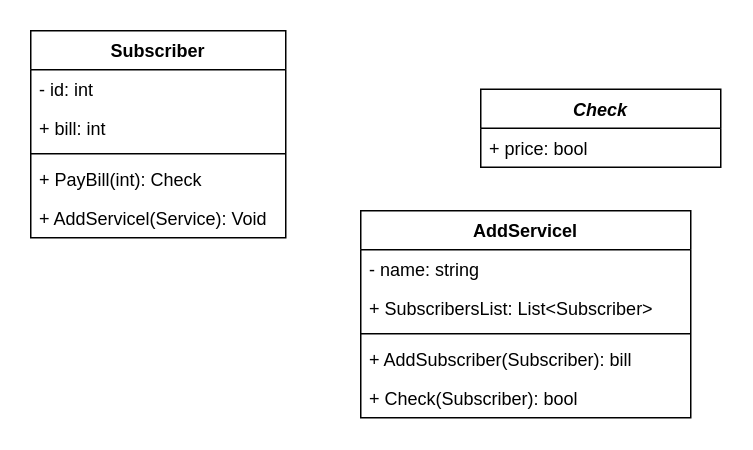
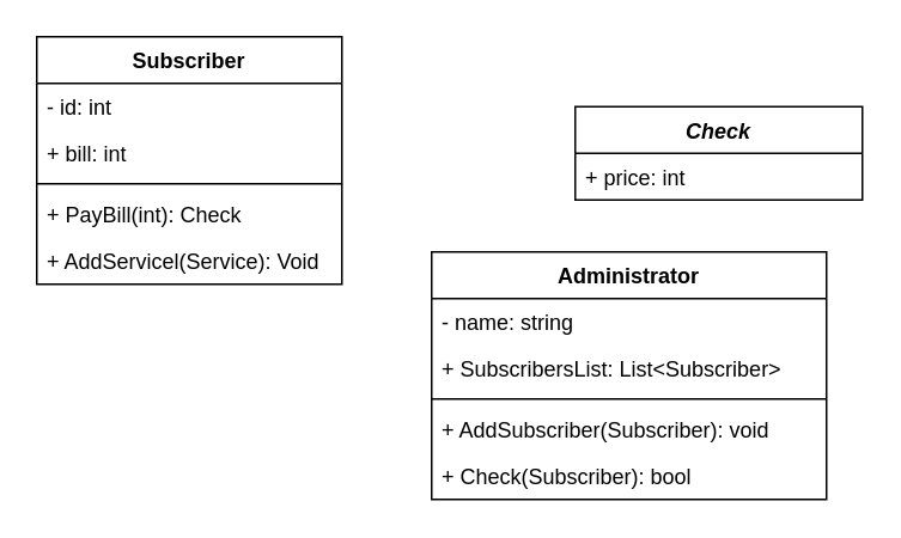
- <mxCell id="15" value="+ price: bool" style="text;strokeColor=none;fillColor=none;align=left;verticalAlign=top;spacingLeft=4;spacingRight=4;overflow=hidden;rotatable=0;points=[[0,0.5],[1,0.5]];portConstraint=eastwest;" vertex="1" parent="14"><mxGeometry y="26" width="160" height="26" as="geometry" /></mxCell>
+ <mxCell id="15" value="+ price: int" style="text;strokeColor=none;fillColor=none;align=left;verticalAlign=top;spacingLeft=4;spacingRight=4;overflow=hidden;rotatable=0;points=[[0,0.5],[1,0.5]];portConstraint=eastwest;" vertex="1" parent="14"><mxGeometry y="26" width="160" height="26" as="geometry" /></mxCell>
- <mxCell id="8" value="AddServicel" style="swimlane;fontStyle=1;align=center;verticalAlign=top;childLayout=stackLayout;horizontal=1;startSize=26;horizontalStack=0;resizeParent=1;resizeParentMax=0;resizeLast=0;collapsible=1;marginBottom=0;" vertex="1" parent="1"><mxGeometry x="240" y="140" width="220" height="138" as="geometry" /></mxCell>
+ <mxCell id="8" value="Administrator" style="swimlane;fontStyle=1;align=center;verticalAlign=top;childLayout=stackLayout;horizontal=1;startSize=26;horizontalStack=0;resizeParent=1;resizeParentMax=0;resizeLast=0;collapsible=1;marginBottom=0;" vertex="1" parent="1"><mxGeometry x="240" y="140" width="220" height="138" as="geometry" /></mxCell>
- <mxCell id="12" value="+ AddSubscriber(Subscriber): bill" style="text;strokeColor=none;fillColor=none;align=left;verticalAlign=top;spacingLeft=4;spacingRight=4;overflow=hidden;rotatable=0;points=[[0,0.5],[1,0.5]];portConstraint=eastwest;" vertex="1" parent="8"><mxGeometry y="86" width="220" height="26" as="geometry" /></mxCell>
+ <mxCell id="12" value="+ AddSubscriber(Subscriber): void" style="text;strokeColor=none;fillColor=none;align=left;verticalAlign=top;spacingLeft=4;spacingRight=4;overflow=hidden;rotatable=0;points=[[0,0.5],[1,0.5]];portConstraint=eastwest;" vertex="1" parent="8"><mxGeometry y="86" width="220" height="26" as="geometry" /></mxCell>
